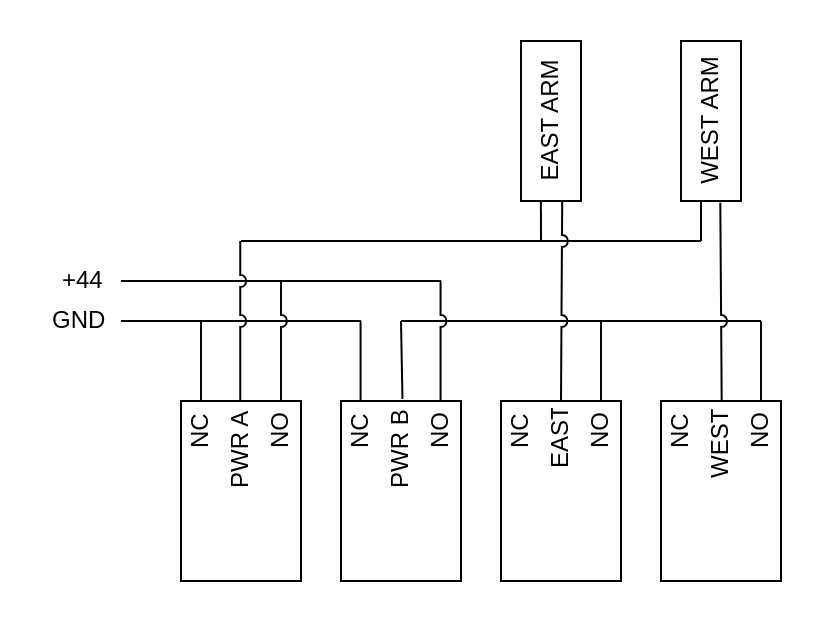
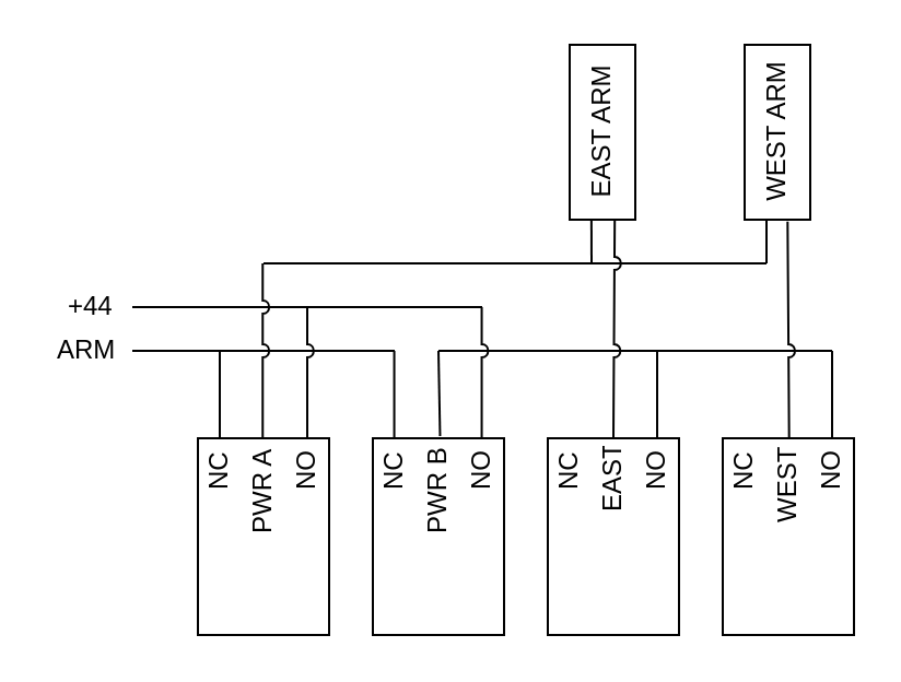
- <mxCell id="15" value="GND" style="text;strokeColor=none;fillColor=none;align=left;verticalAlign=middle;spacingLeft=4;spacingRight=4;overflow=hidden;points=[[0,0.5],[1,0.5]];portConstraint=eastwest;rotatable=0;whiteSpace=wrap;html=1;" vertex="1" parent="1"><mxGeometry x="20" y="150" width="40" height="20" as="geometry" /></mxCell>
+ <mxCell id="15" value="ARM" style="text;strokeColor=none;fillColor=none;align=left;verticalAlign=middle;spacingLeft=4;spacingRight=4;overflow=hidden;points=[[0,0.5],[1,0.5]];portConstraint=eastwest;rotatable=0;whiteSpace=wrap;html=1;" vertex="1" parent="1"><mxGeometry x="20" y="150" width="40" height="20" as="geometry" /></mxCell>
